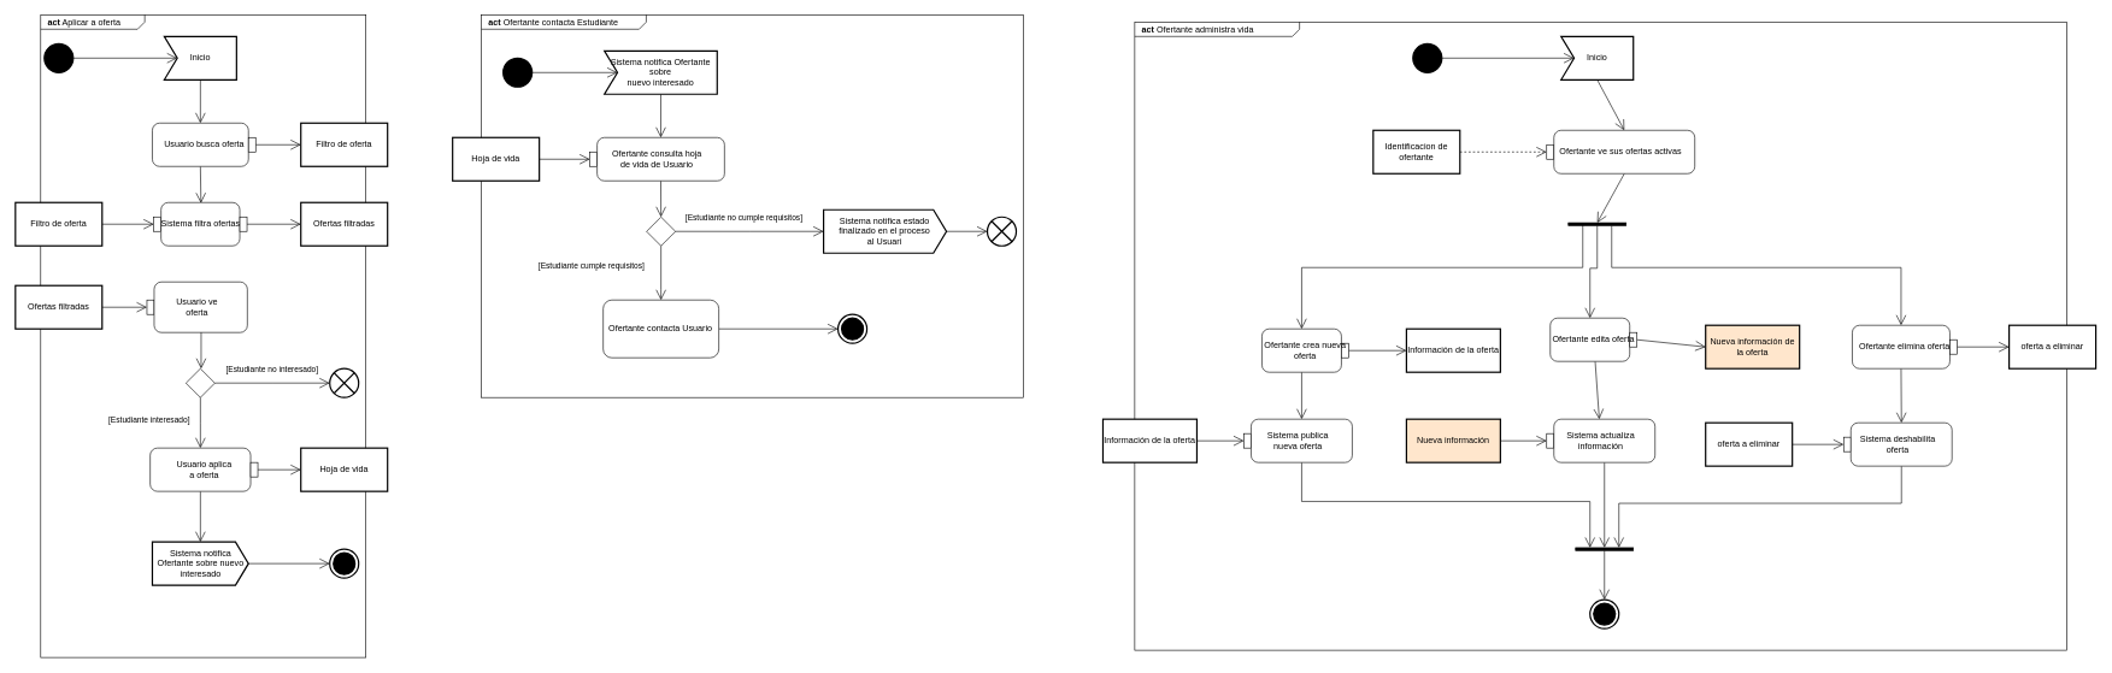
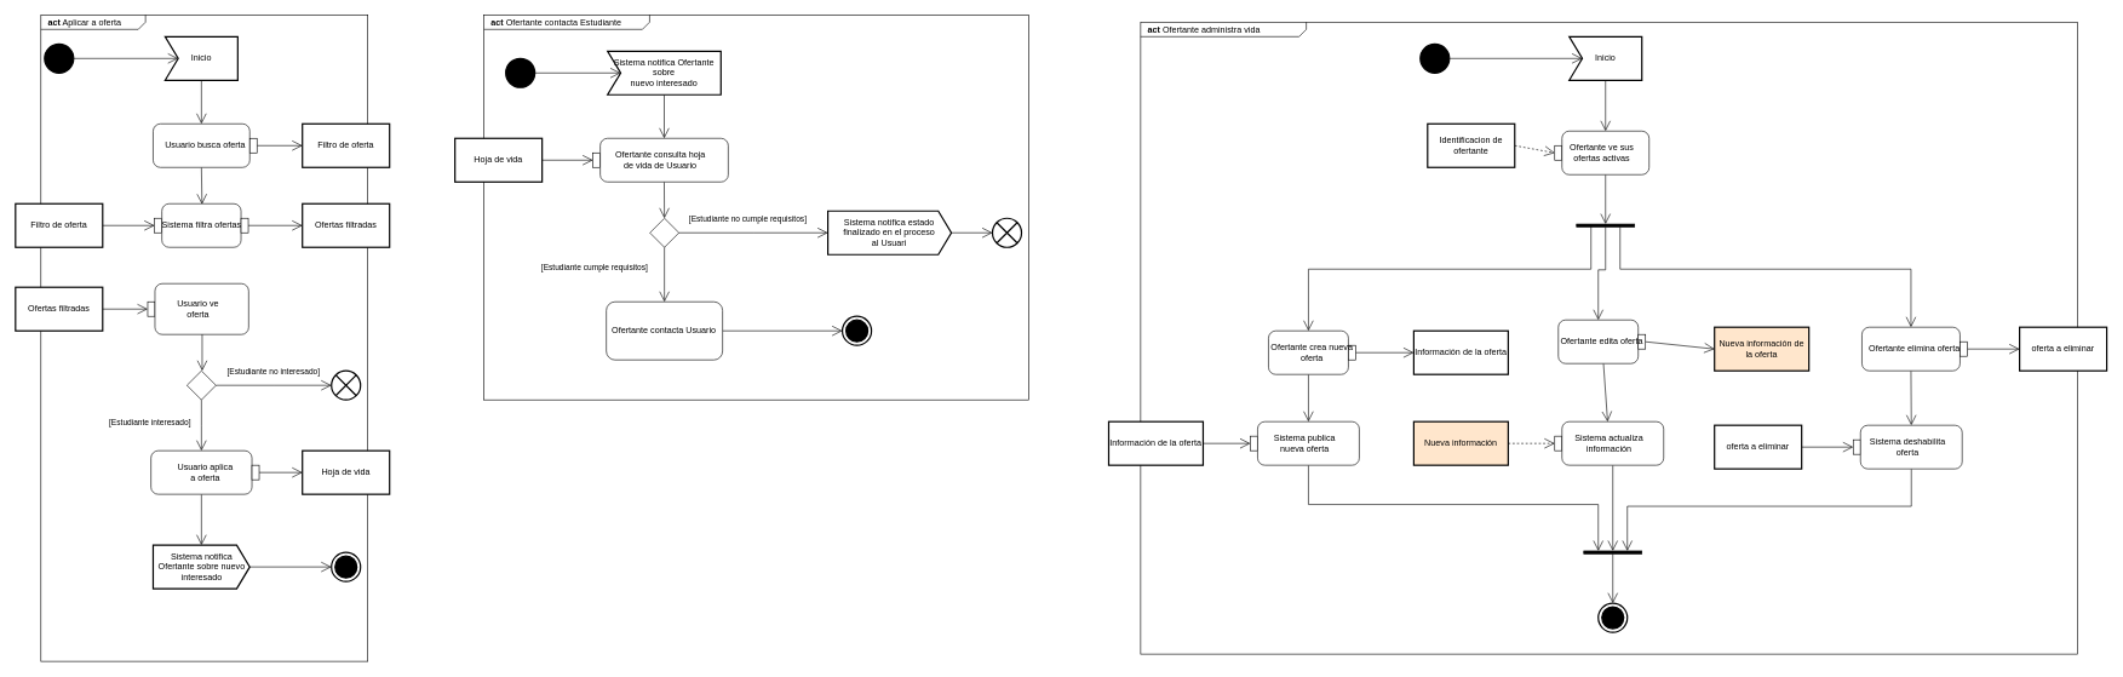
- <mxCell id="58" value="Identificacion de ofertante" style="rounded=0;whiteSpace=wrap;html=1;strokeColor=#000000;strokeWidth=2;" parent="1" vertex="1"><mxGeometry x="1899" y="180" width="120" height="60" as="geometry" /></mxCell>
+ <mxCell id="58" value="Identificacion de ofertante" style="rounded=0;whiteSpace=wrap;html=1;strokeColor=#000000;strokeWidth=2;" parent="1" vertex="1"><mxGeometry x="1964" y="170" width="120" height="60" as="geometry" /></mxCell>
- <mxCell id="56" value="Ofertante ve sus ofertas activas" style="html=1;shape=mxgraph.sysml.objFlowL;whiteSpace=wrap;strokeColor=#000000;strokeWidth=1;" parent="1" vertex="1"><mxGeometry x="2139" y="180" width="205" height="60" as="geometry" /></mxCell>
+ <mxCell id="56" value="Ofertante ve sus ofertas activas" style="html=1;shape=mxgraph.sysml.objFlowL;whiteSpace=wrap;strokeColor=#000000;strokeWidth=1;" parent="1" vertex="1"><mxGeometry x="2139" y="180" width="130" height="60" as="geometry" /></mxCell>
- <mxCell id="80" style="edgeStyle=orthogonalEdgeStyle;rounded=0;orthogonalLoop=1;jettySize=auto;html=1;exitX=1;exitY=0.5;exitDx=0;exitDy=0;entryX=0;entryY=0.5;entryDx=0;entryDy=0;entryPerimeter=0;endArrow=open;endFill=0;endSize=12;strokeColor=#000000;strokeWidth=1;" parent="1" source="81" target="79" edge="1"><mxGeometry relative="1" as="geometry" /></mxCell>
+ <mxCell id="80" style="edgeStyle=orthogonalEdgeStyle;rounded=0;orthogonalLoop=1;jettySize=auto;html=1;exitX=1;exitY=0.5;exitDx=0;exitDy=0;entryX=0;entryY=0.5;entryDx=0;entryDy=0;entryPerimeter=0;endArrow=open;endFill=0;endSize=12;strokeColor=#000000;strokeWidth=1;dashed=1;" parent="1" source="81" target="79" edge="1"><mxGeometry relative="1" as="geometry" /></mxCell>
